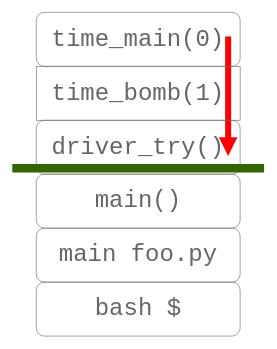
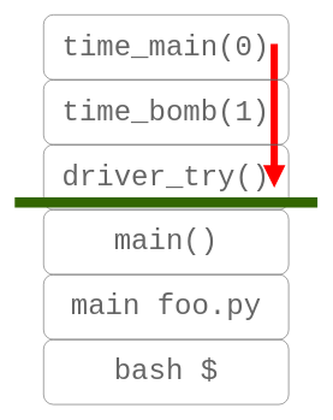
- <mxCell id="4" value="&lt;span style=&quot;font-family: &amp;#34;courier new&amp;#34;&quot;&gt;&lt;font style=&quot;font-size: 40px&quot;&gt;time_bomb(1)&lt;/font&gt;&lt;/span&gt;" style="whiteSpace=wrap;html=1;fontColor=#666666;strokeColor=#666666;fillColor=none;rounded=0;" parent="1" vertex="1"><mxGeometry x="60" y="110" width="340" height="90" as="geometry" /></mxCell>
+ <mxCell id="4" value="&lt;span style=&quot;font-family: &amp;#34;courier new&amp;#34;&quot;&gt;&lt;font style=&quot;font-size: 40px&quot;&gt;time_bomb(1)&lt;/font&gt;&lt;/span&gt;" style="rounded=1;whiteSpace=wrap;html=1;fontColor=#666666;strokeColor=#666666;fillColor=none;" parent="1" vertex="1"><mxGeometry x="60" y="110" width="340" height="90" as="geometry" /></mxCell>
